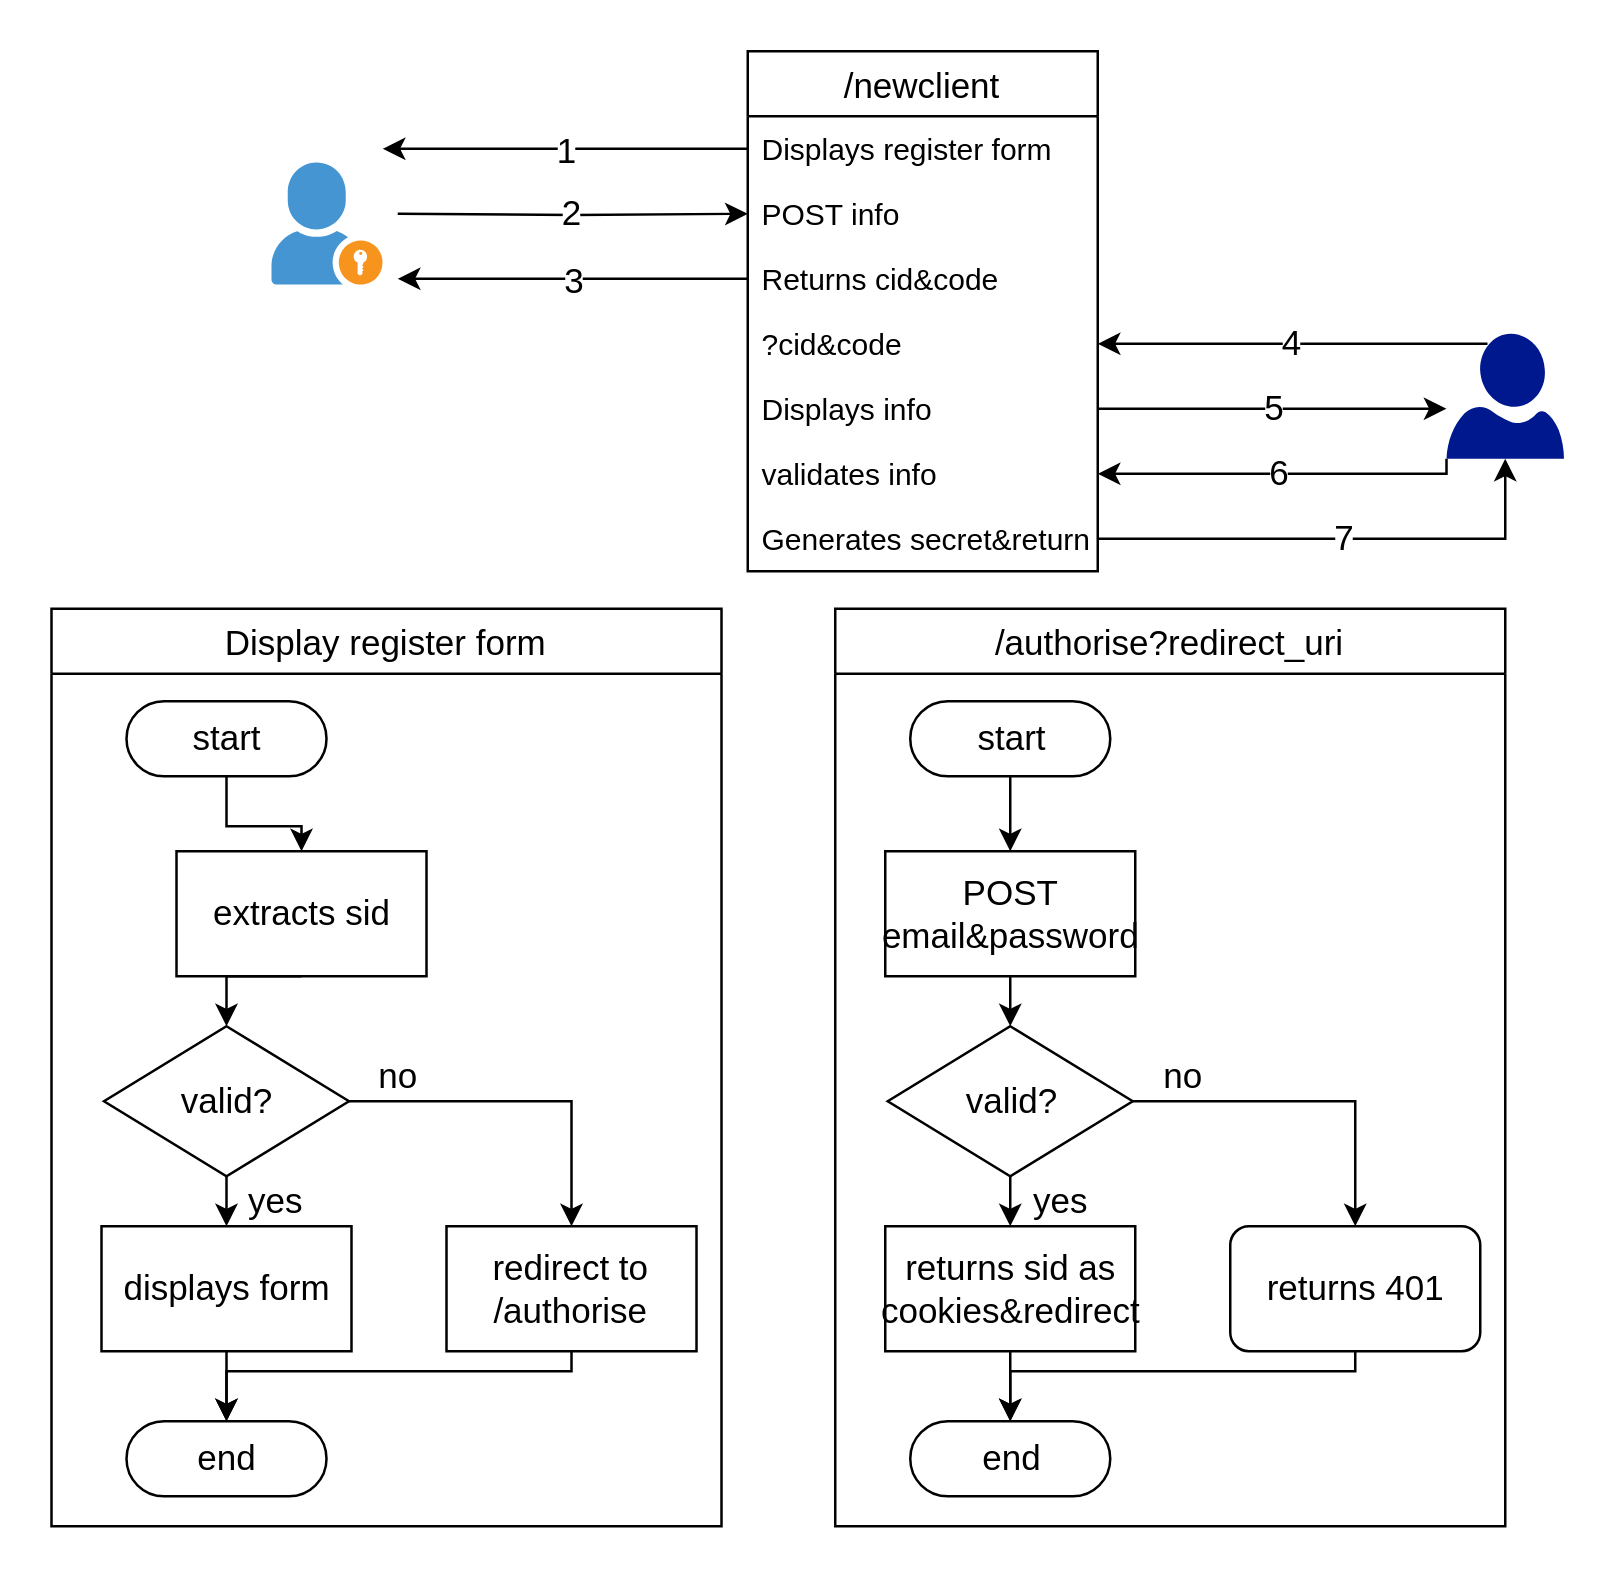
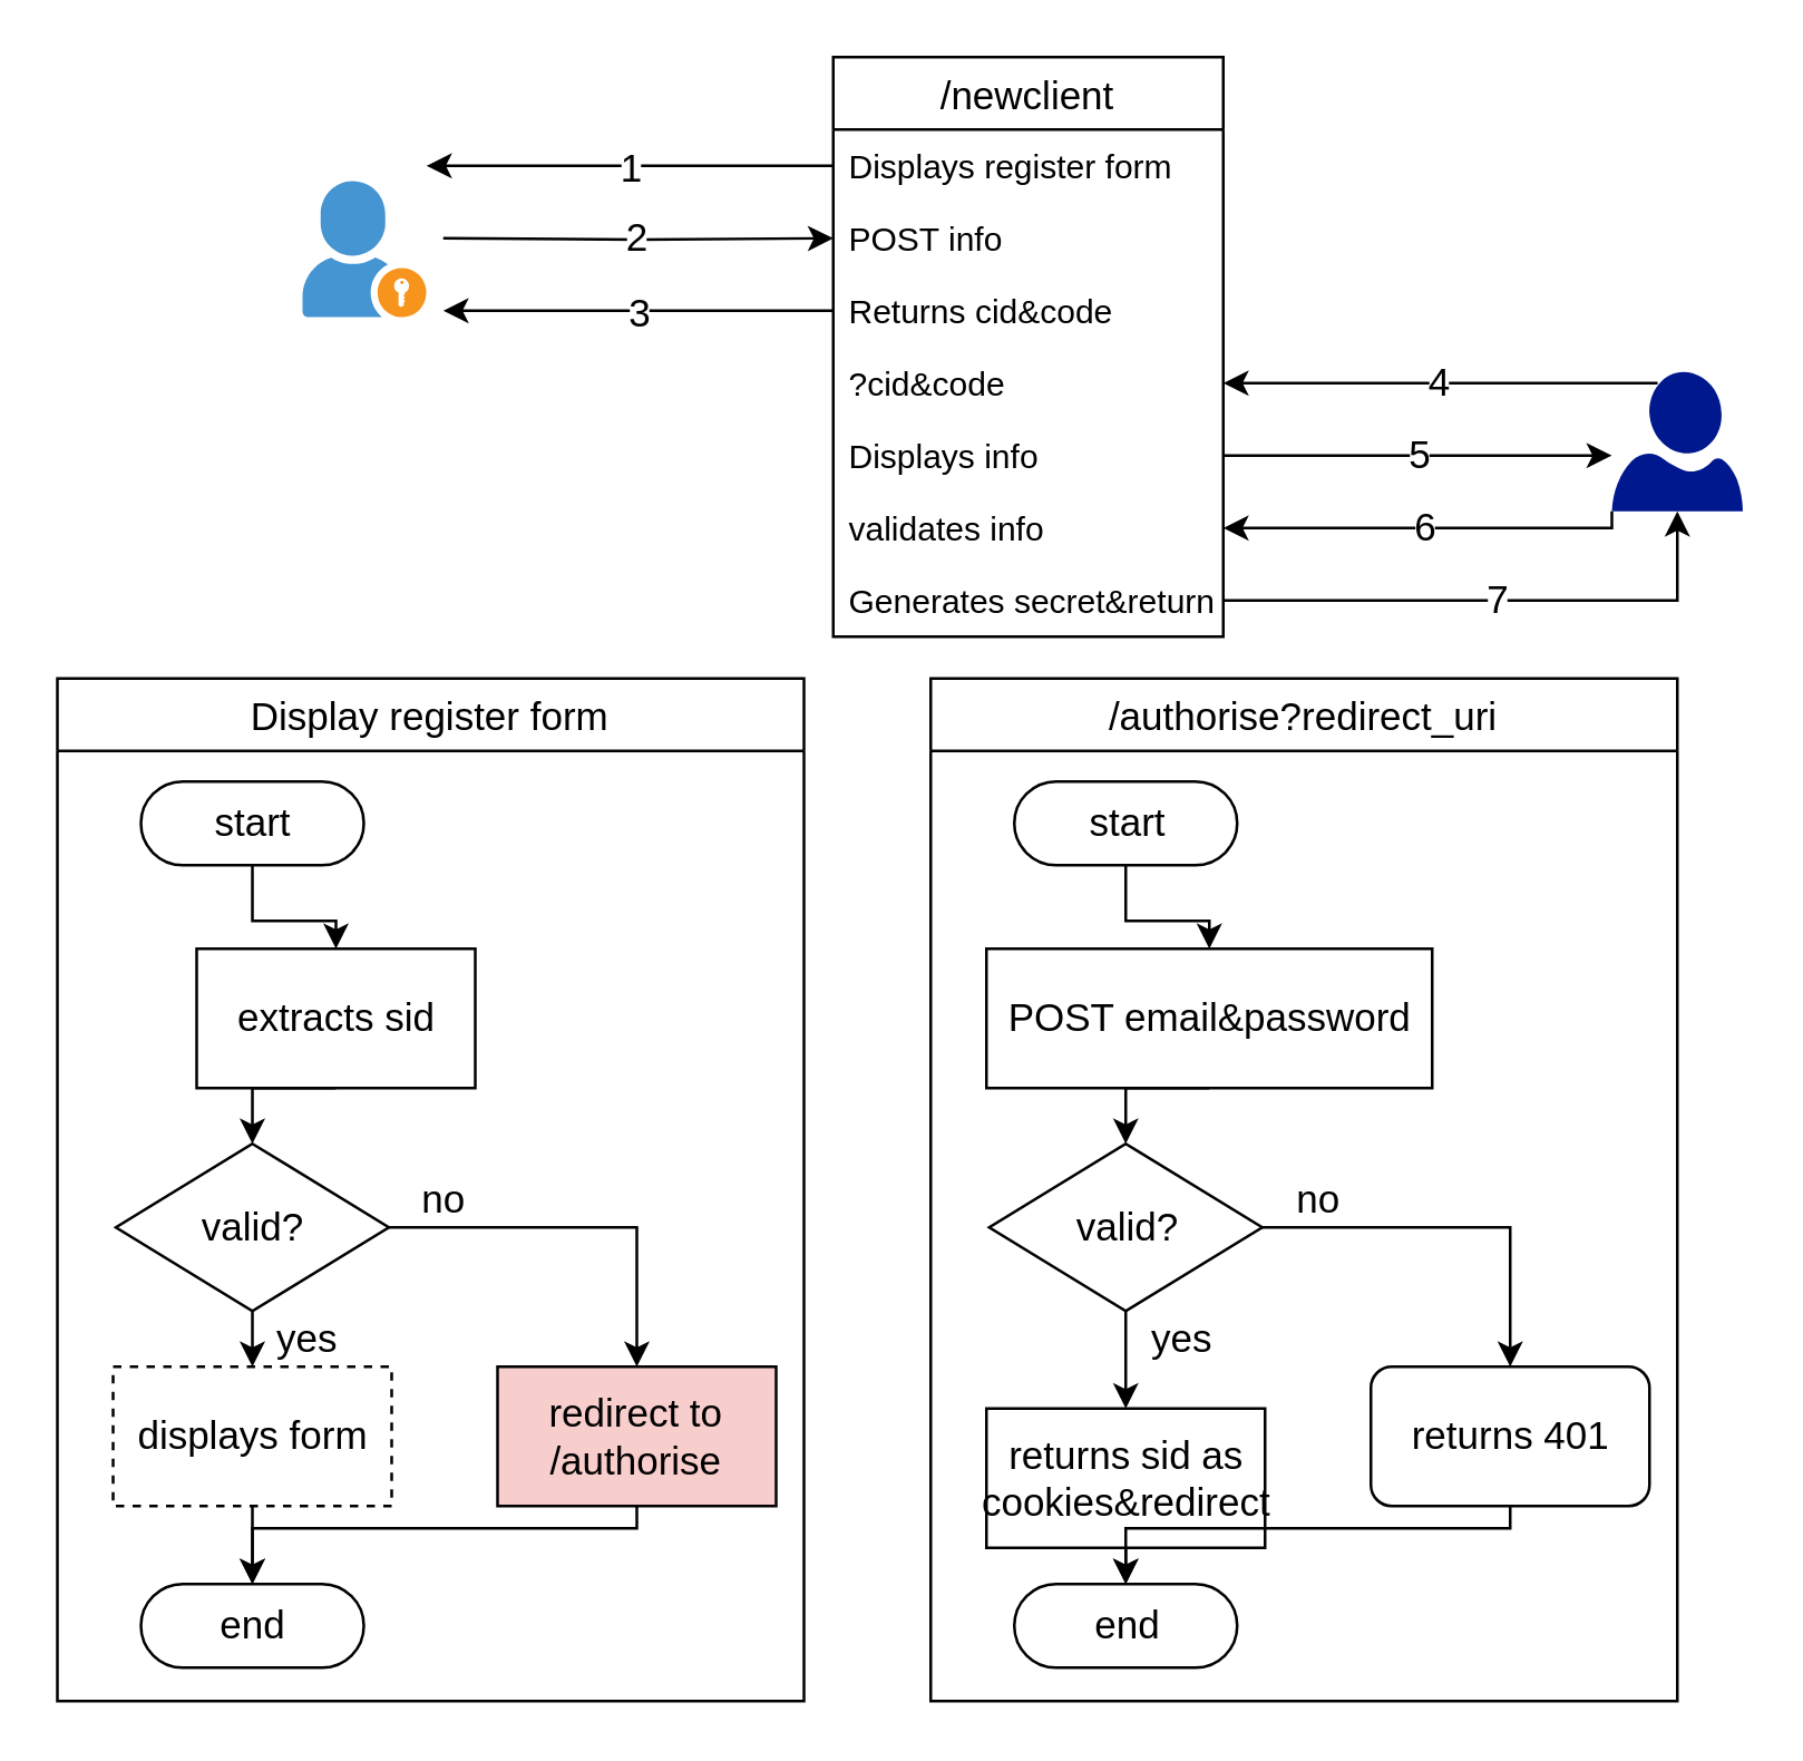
- <mxCell id="37" value="POST email&amp;amp;password" style="html=1;dashed=0;whitespace=wrap;fontSize=14;whiteSpace=wrap;" vertex="1" parent="1"><mxGeometry x="353.5" y="340" width="100" height="50" as="geometry" /></mxCell>
+ <mxCell id="37" value="POST email&amp;amp;password" style="html=1;dashed=0;whitespace=wrap;fontSize=14;whiteSpace=wrap;" vertex="1" parent="1"><mxGeometry x="353.5" y="340" width="160" height="50" as="geometry" /></mxCell>
- <mxCell id="28" value="displays form" style="html=1;dashed=0;whitespace=wrap;fontSize=14;" vertex="1" parent="1"><mxGeometry x="40" y="490" width="100" height="50" as="geometry" /></mxCell>
+ <mxCell id="28" value="displays form" style="html=1;dashed=1;whitespace=wrap;fontSize=14;" vertex="1" parent="1"><mxGeometry x="40" y="490" width="100" height="50" as="geometry" /></mxCell>
- <mxCell id="32" value="redirect to /authorise" style="html=1;dashed=0;whitespace=wrap;fontSize=14;whiteSpace=wrap;" vertex="1" parent="1"><mxGeometry x="178" y="490" width="100" height="50" as="geometry" /></mxCell>
+ <mxCell id="32" value="redirect to /authorise" style="html=1;dashed=0;whitespace=wrap;fontSize=14;whiteSpace=wrap;fillColor=#f8cecc;" vertex="1" parent="1"><mxGeometry x="178" y="490" width="100" height="50" as="geometry" /></mxCell>
- <mxCell id="43" value="returns sid as cookies&amp;amp;redirect" style="html=1;dashed=0;whitespace=wrap;fontSize=14;whiteSpace=wrap;" vertex="1" parent="1"><mxGeometry x="353.5" y="490" width="100" height="50" as="geometry" /></mxCell>
+ <mxCell id="43" value="returns sid as cookies&amp;amp;redirect" style="html=1;dashed=0;whitespace=wrap;fontSize=14;whiteSpace=wrap;" vertex="1" parent="1"><mxGeometry x="353.5" y="505" width="100" height="50" as="geometry" /></mxCell>
